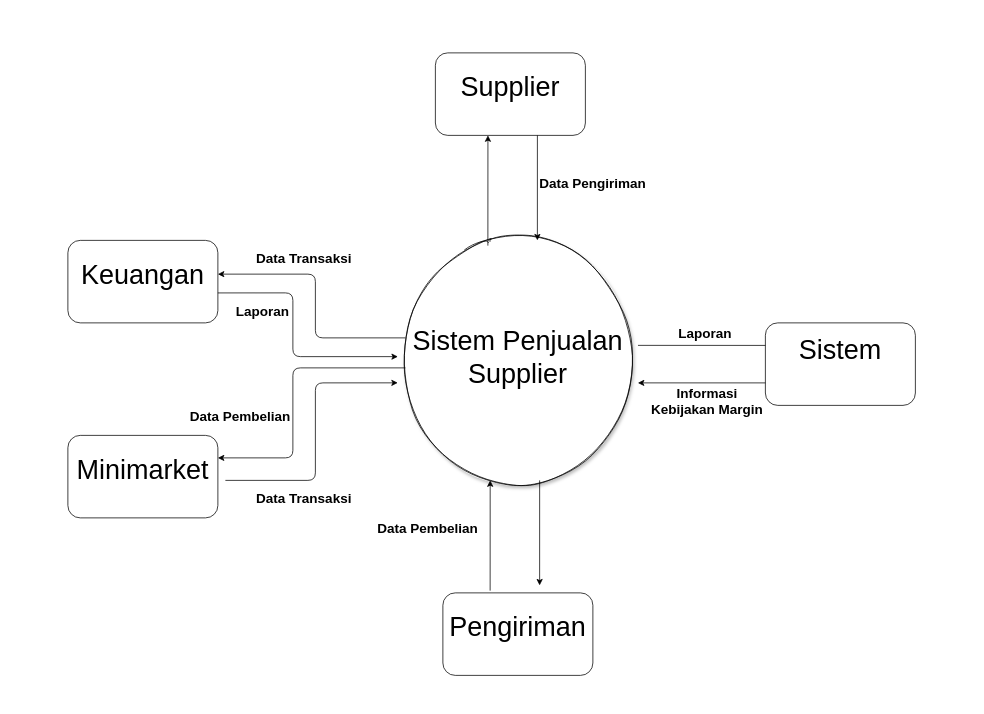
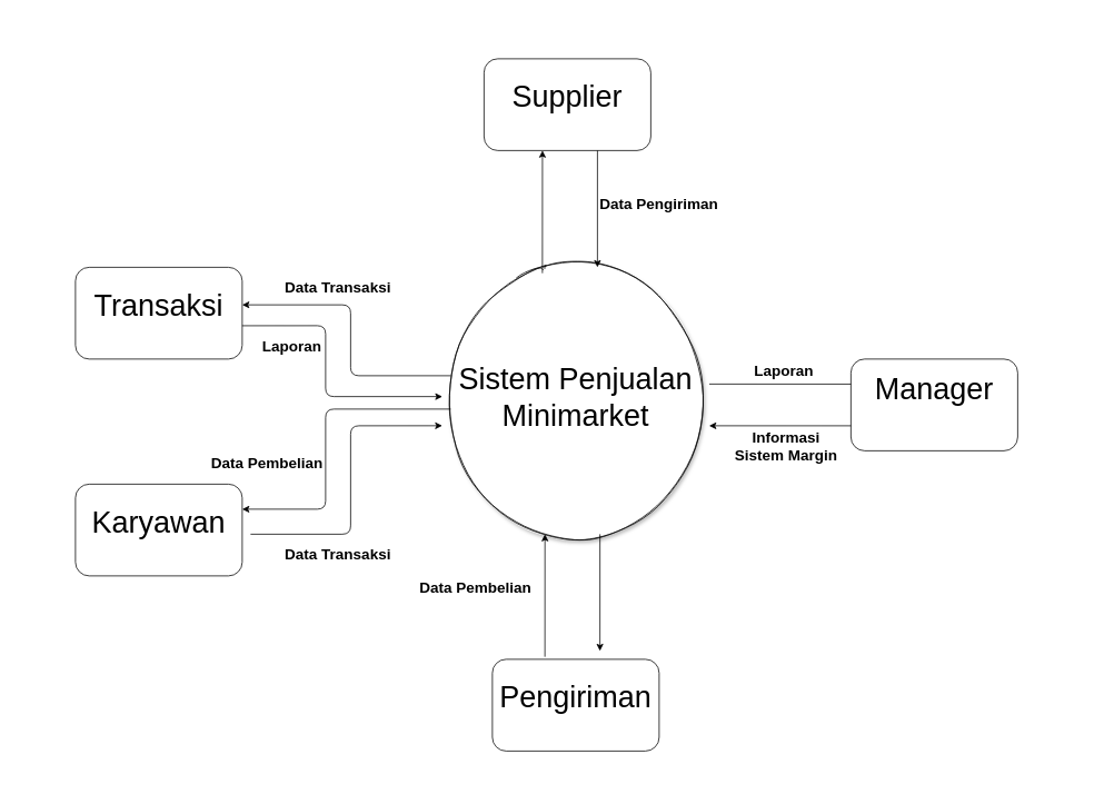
- <mxCell id="5" value="&lt;font style=&quot;font-size: 36px&quot;&gt;Keuangan&lt;/font&gt;" style="text;html=1;strokeColor=none;fillColor=none;align=center;verticalAlign=middle;whiteSpace=wrap;rounded=0;sketch=0;" vertex="1" parent="1"><mxGeometry x="20" y="270" width="340" height="190" as="geometry" /></mxCell>
+ <mxCell id="5" value="&lt;font style=&quot;font-size: 36px&quot;&gt;Transaksi&lt;/font&gt;" style="text;html=1;strokeColor=none;fillColor=none;align=center;verticalAlign=middle;whiteSpace=wrap;rounded=0;sketch=0;" vertex="1" parent="1"><mxGeometry x="20" y="270" width="340" height="190" as="geometry" /></mxCell>
- <mxCell id="13" value="&lt;font style=&quot;font-size: 36px&quot;&gt;Sistem&lt;/font&gt;" style="text;html=1;strokeColor=none;fillColor=none;align=center;verticalAlign=middle;whiteSpace=wrap;rounded=0;sketch=0;" vertex="1" parent="1"><mxGeometry x="950" y="370" width="340" height="190" as="geometry" /></mxCell>
+ <mxCell id="13" value="&lt;font style=&quot;font-size: 36px&quot;&gt;Manager&lt;/font&gt;" style="text;html=1;strokeColor=none;fillColor=none;align=center;verticalAlign=middle;whiteSpace=wrap;rounded=0;sketch=0;" vertex="1" parent="1"><mxGeometry x="950" y="370" width="340" height="190" as="geometry" /></mxCell>
- <mxCell id="3" value="&lt;font style=&quot;font-size: 36px&quot;&gt;Sistem Penjualan Supplier&lt;/font&gt;" style="text;html=1;strokeColor=none;fillColor=none;align=center;verticalAlign=middle;whiteSpace=wrap;rounded=0;sketch=0;" vertex="1" parent="1"><mxGeometry x="520" y="380" width="340" height="190" as="geometry" /></mxCell>
+ <mxCell id="3" value="&lt;font style=&quot;font-size: 36px&quot;&gt;Sistem Penjualan Minimarket&lt;/font&gt;" style="text;html=1;strokeColor=none;fillColor=none;align=center;verticalAlign=middle;whiteSpace=wrap;rounded=0;sketch=0;" vertex="1" parent="1"><mxGeometry x="520" y="380" width="340" height="190" as="geometry" /></mxCell>
- <mxCell id="27" value="&lt;font style=&quot;font-size: 18px&quot;&gt;Informasi&lt;br&gt;Kebijakan Margin&lt;br&gt;&lt;/font&gt;" style="text;html=1;strokeColor=none;fillColor=none;align=center;verticalAlign=middle;whiteSpace=wrap;rounded=0;sketch=0;fontStyle=1" vertex="1" parent="1"><mxGeometry x="865" y="510" width="155" height="50" as="geometry" /></mxCell>
+ <mxCell id="27" value="&lt;font style=&quot;font-size: 18px&quot;&gt;Informasi&lt;br&gt;Sistem Margin&lt;br&gt;&lt;/font&gt;" style="text;html=1;strokeColor=none;fillColor=none;align=center;verticalAlign=middle;whiteSpace=wrap;rounded=0;sketch=0;fontStyle=1" vertex="1" parent="1"><mxGeometry x="865" y="510" width="155" height="50" as="geometry" /></mxCell>
- <mxCell id="7" value="&lt;font style=&quot;font-size: 36px&quot;&gt;Minimarket&lt;/font&gt;" style="text;html=1;strokeColor=none;fillColor=none;align=center;verticalAlign=middle;whiteSpace=wrap;rounded=0;sketch=0;" vertex="1" parent="1"><mxGeometry x="20" y="530" width="340" height="190" as="geometry" /></mxCell>
+ <mxCell id="7" value="&lt;font style=&quot;font-size: 36px&quot;&gt;Karyawan&lt;/font&gt;" style="text;html=1;strokeColor=none;fillColor=none;align=center;verticalAlign=middle;whiteSpace=wrap;rounded=0;sketch=0;" vertex="1" parent="1"><mxGeometry x="20" y="530" width="340" height="190" as="geometry" /></mxCell>
